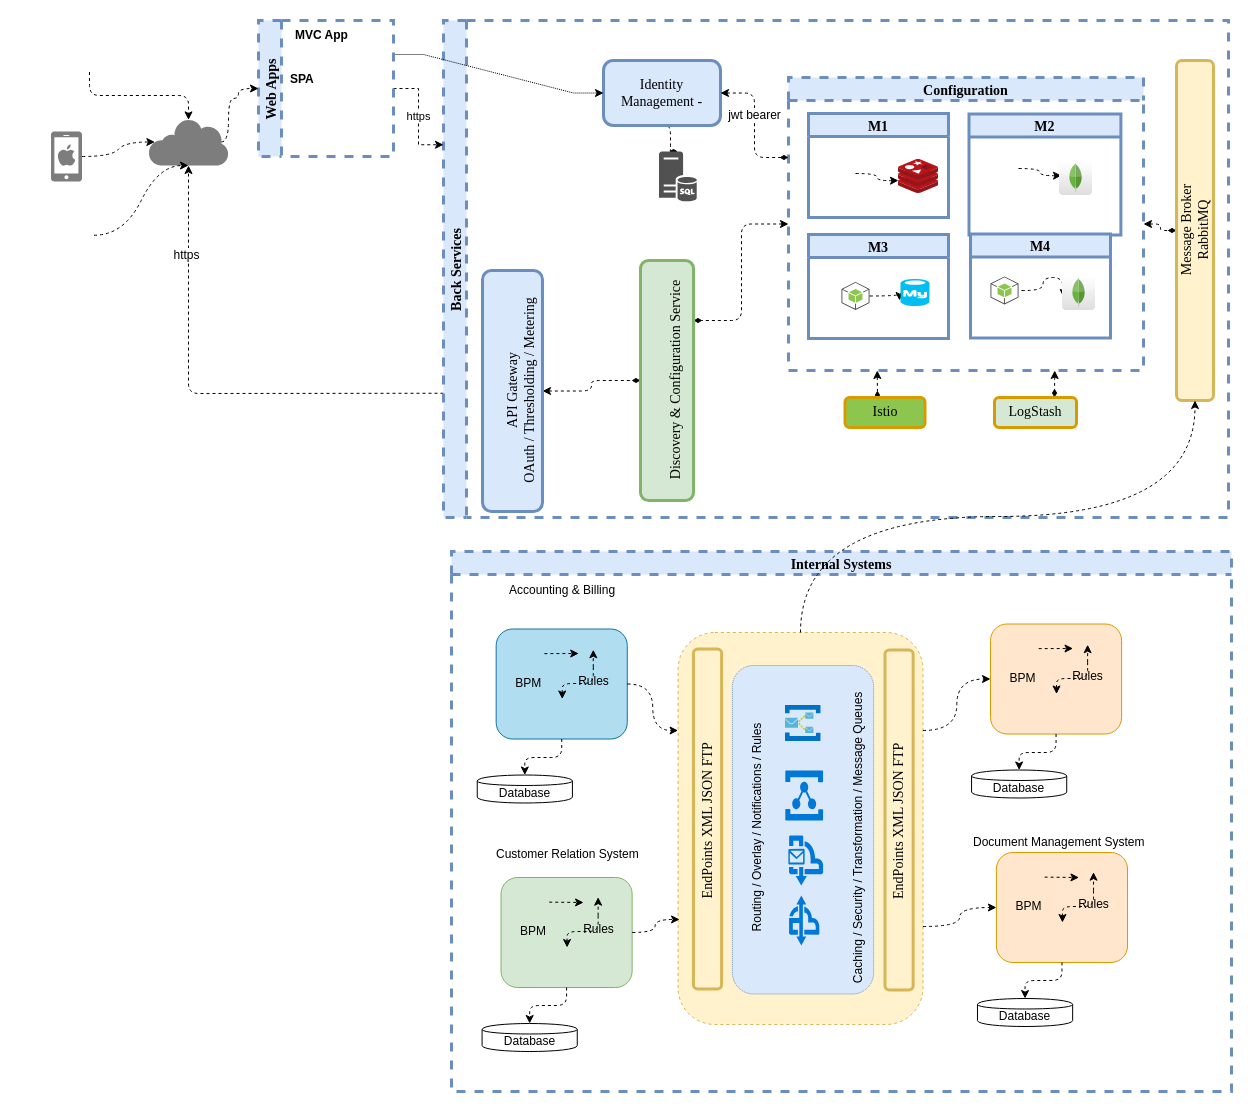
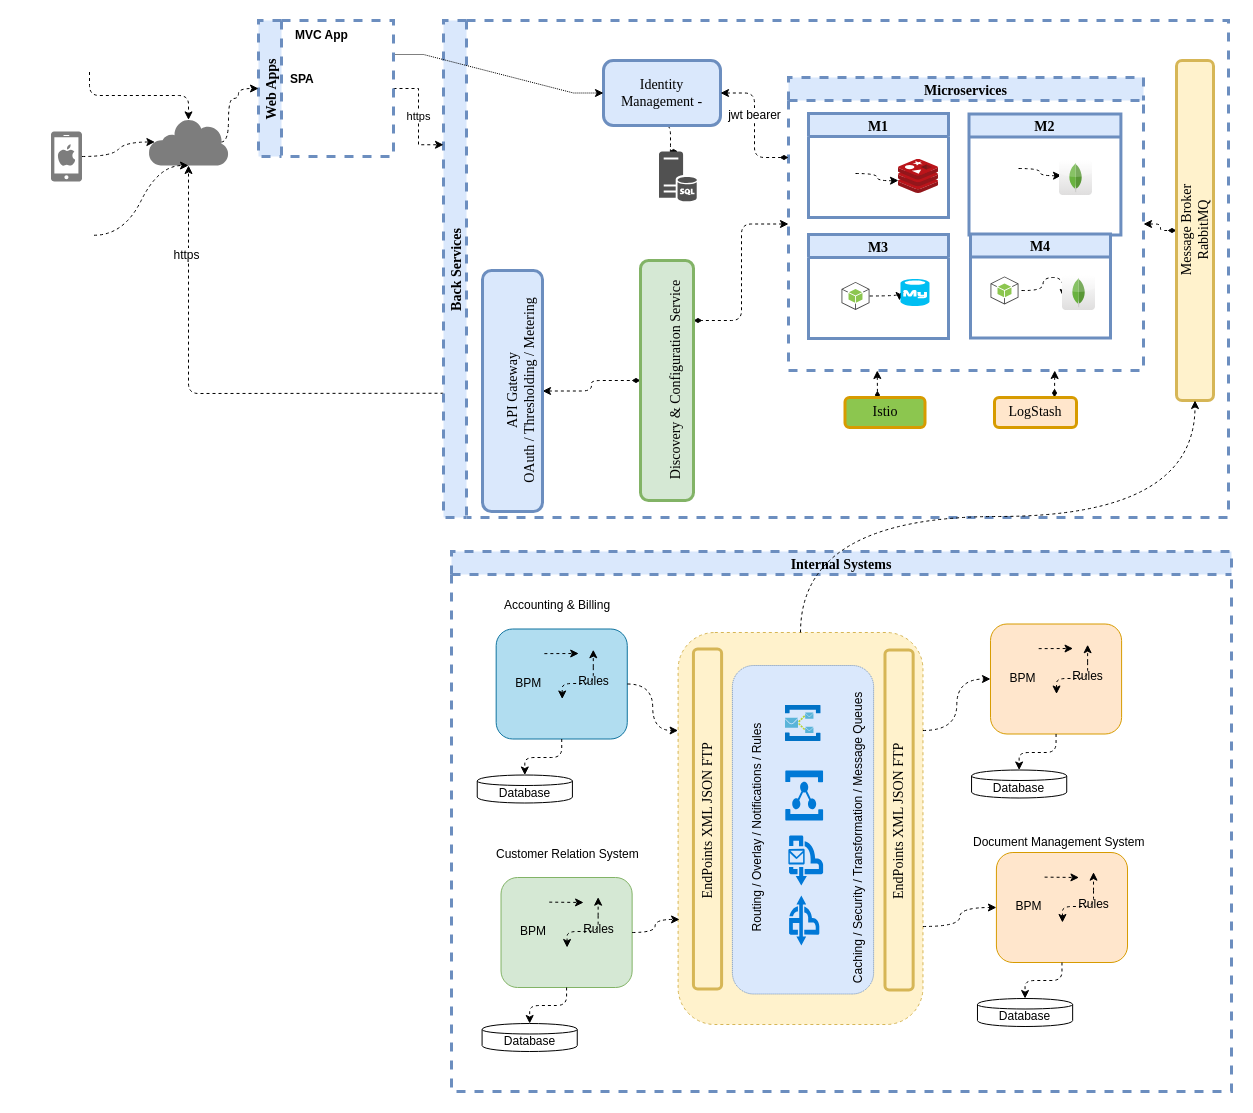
- <mxCell id="13" value="Configuration" style="swimlane;dashed=1;strokeWidth=3;fillColor=#dae8fc;fontFamily=Verdana;fontSize=14;strokeColor=#6c8ebf;" parent="4" vertex="1"><mxGeometry x="345" y="57" width="355" height="293" as="geometry"><mxRectangle x="345" y="57" width="130" height="23" as="alternateBounds" /></mxGeometry></mxCell>
+ <mxCell id="13" value="Microservices" style="swimlane;dashed=1;strokeWidth=3;fillColor=#dae8fc;fontFamily=Verdana;fontSize=14;strokeColor=#6c8ebf;" parent="4" vertex="1"><mxGeometry x="345" y="57" width="355" height="293" as="geometry"><mxRectangle x="345" y="57" width="130" height="23" as="alternateBounds" /></mxGeometry></mxCell>
- <mxCell id="34" value="LogStash" style="whiteSpace=wrap;html=1;strokeColor=#d79b00;strokeWidth=3;fillColor=#d5e8d4;fontSize=14;glass=0;rounded=1;fontFamily=Verdana;rotation=0;direction=south;" parent="4" vertex="1"><mxGeometry x="551" y="377" width="82" height="30" as="geometry" /></mxCell>
+ <mxCell id="34" value="LogStash" style="whiteSpace=wrap;html=1;strokeColor=#d79b00;strokeWidth=3;fillColor=#ffe6cc;fontSize=14;glass=0;rounded=1;fontFamily=Verdana;rotation=0;direction=south;" parent="4" vertex="1"><mxGeometry x="551" y="377" width="82" height="30" as="geometry" /></mxCell>
- <mxCell id="84" value="Accounting &amp;amp; Billing" style="text;html=1;resizable=0;points=[];autosize=1;align=left;verticalAlign=top;spacingTop=-4;fontColor=#000000;" parent="51" vertex="1"><mxGeometry x="55.731" y="33" width="120" height="20" as="geometry" /></mxCell>
+ <mxCell id="84" value="Accounting &amp;amp; Billing" style="text;html=1;resizable=0;points=[];autosize=1;align=left;verticalAlign=top;spacingTop=-4;fontColor=#000000;" parent="51" vertex="1"><mxGeometry x="50.731" y="48" width="120" height="20" as="geometry" /></mxCell>
